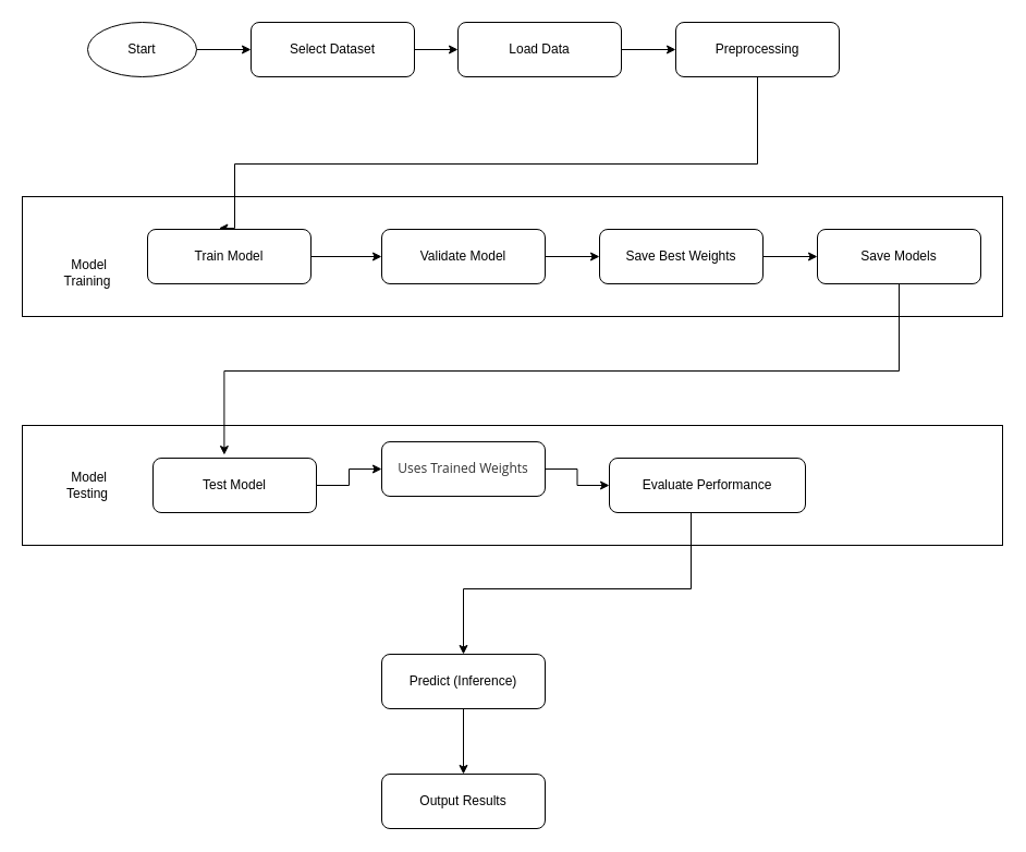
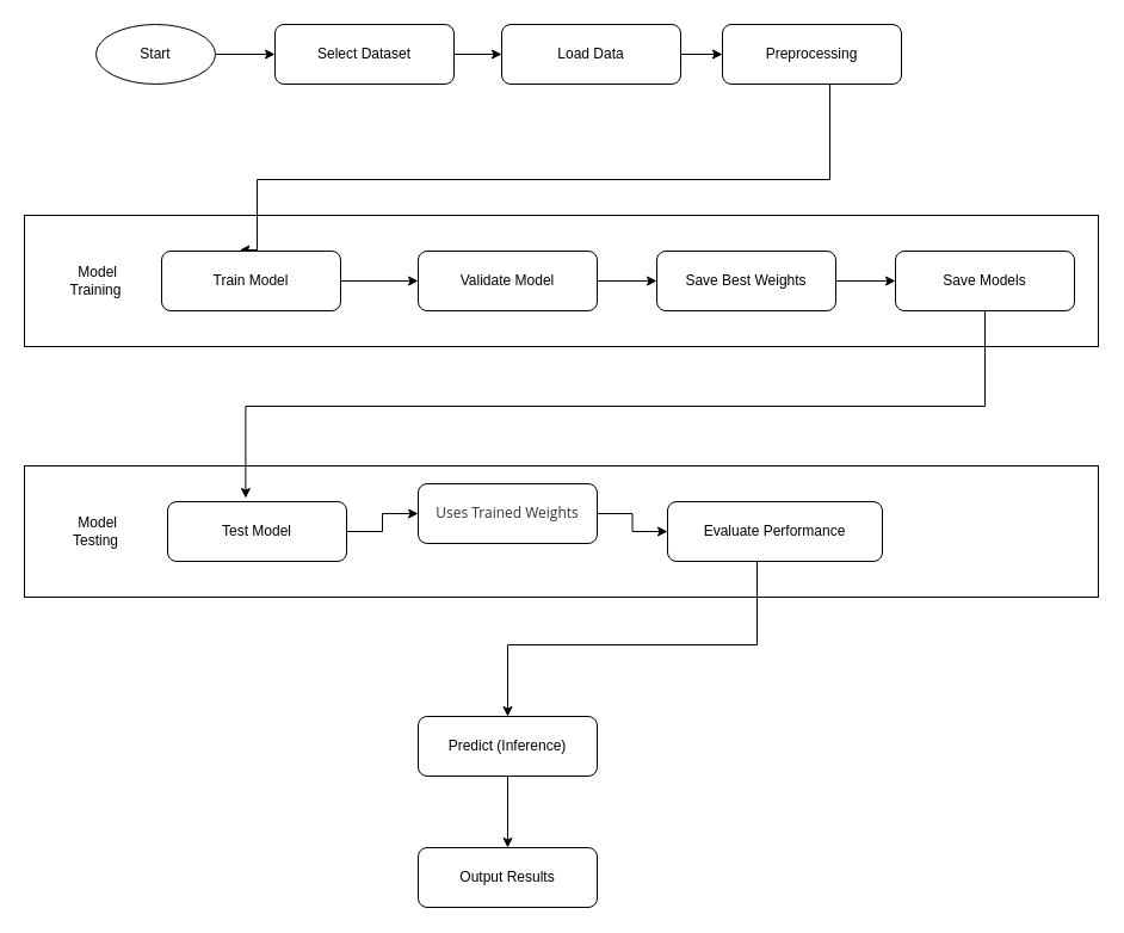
- <mxCell id="8" value="Preprocessing" style="rounded=1;whiteSpace=wrap;html=1;" vertex="1" parent="1"><mxGeometry x="620" y="20" width="150" height="50" as="geometry" /></mxCell>
+ <mxCell id="8" value="Preprocessing" style="rounded=1;whiteSpace=wrap;html=1;" vertex="1" parent="1"><mxGeometry x="605" y="20" width="150" height="50" as="geometry" /></mxCell>
- <mxCell id="23" value="&amp;nbsp;Model&lt;div&gt;Training&lt;/div&gt;" style="text;html=1;align=center;verticalAlign=middle;whiteSpace=wrap;rounded=0;" vertex="1" parent="1"><mxGeometry x="50" y="235" width="60" height="30" as="geometry" /></mxCell>
+ <mxCell id="23" value="&amp;nbsp;Model&lt;div&gt;Training&lt;/div&gt;" style="text;html=1;align=center;verticalAlign=middle;whiteSpace=wrap;rounded=0;" vertex="1" parent="1"><mxGeometry x="50" y="220" width="60" height="30" as="geometry" /></mxCell>
